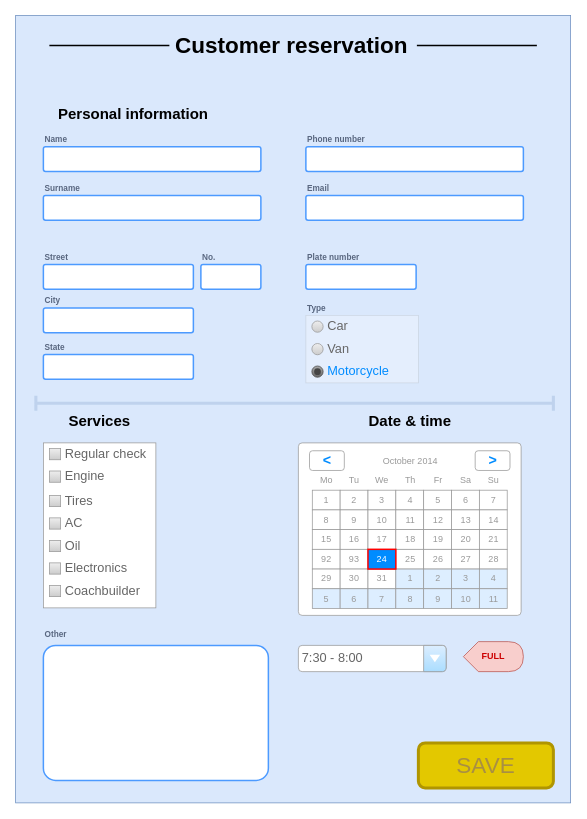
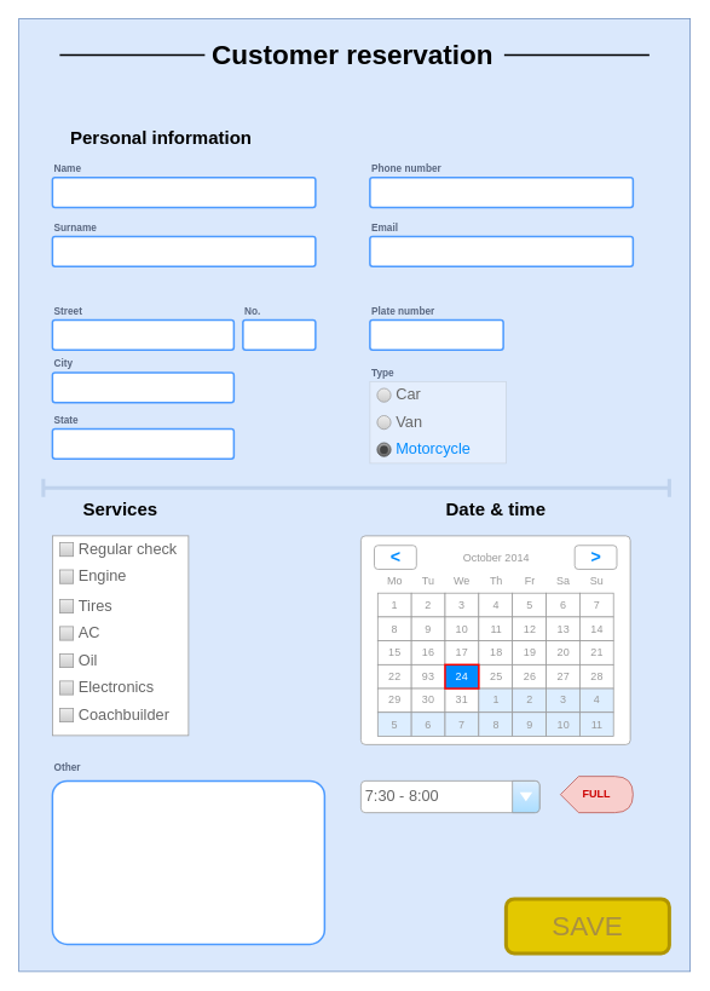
- <mxCell id="38" value="92" style="strokeWidth=1;shadow=0;dashed=0;align=center;html=1;shape=mxgraph.mockup.forms.rrect;rSize=0;strokeColor=#999999;fontColor=#999999;" parent="6" vertex="1"><mxGeometry x="18.562" y="141.943" width="37.125" height="26.286" as="geometry" /></mxCell>
+ <mxCell id="38" value="22" style="strokeWidth=1;shadow=0;dashed=0;align=center;html=1;shape=mxgraph.mockup.forms.rrect;rSize=0;strokeColor=#999999;fontColor=#999999;" parent="6" vertex="1"><mxGeometry x="18.562" y="141.943" width="37.125" height="26.286" as="geometry" /></mxCell>
